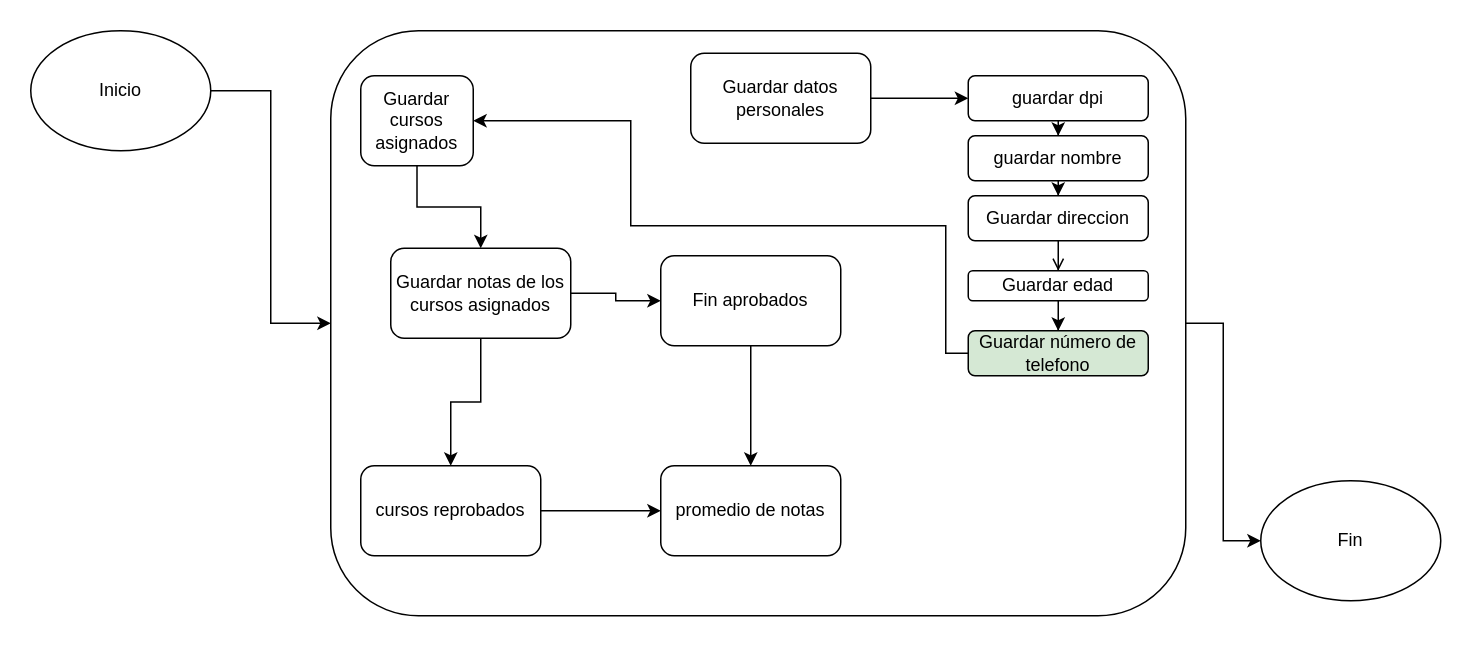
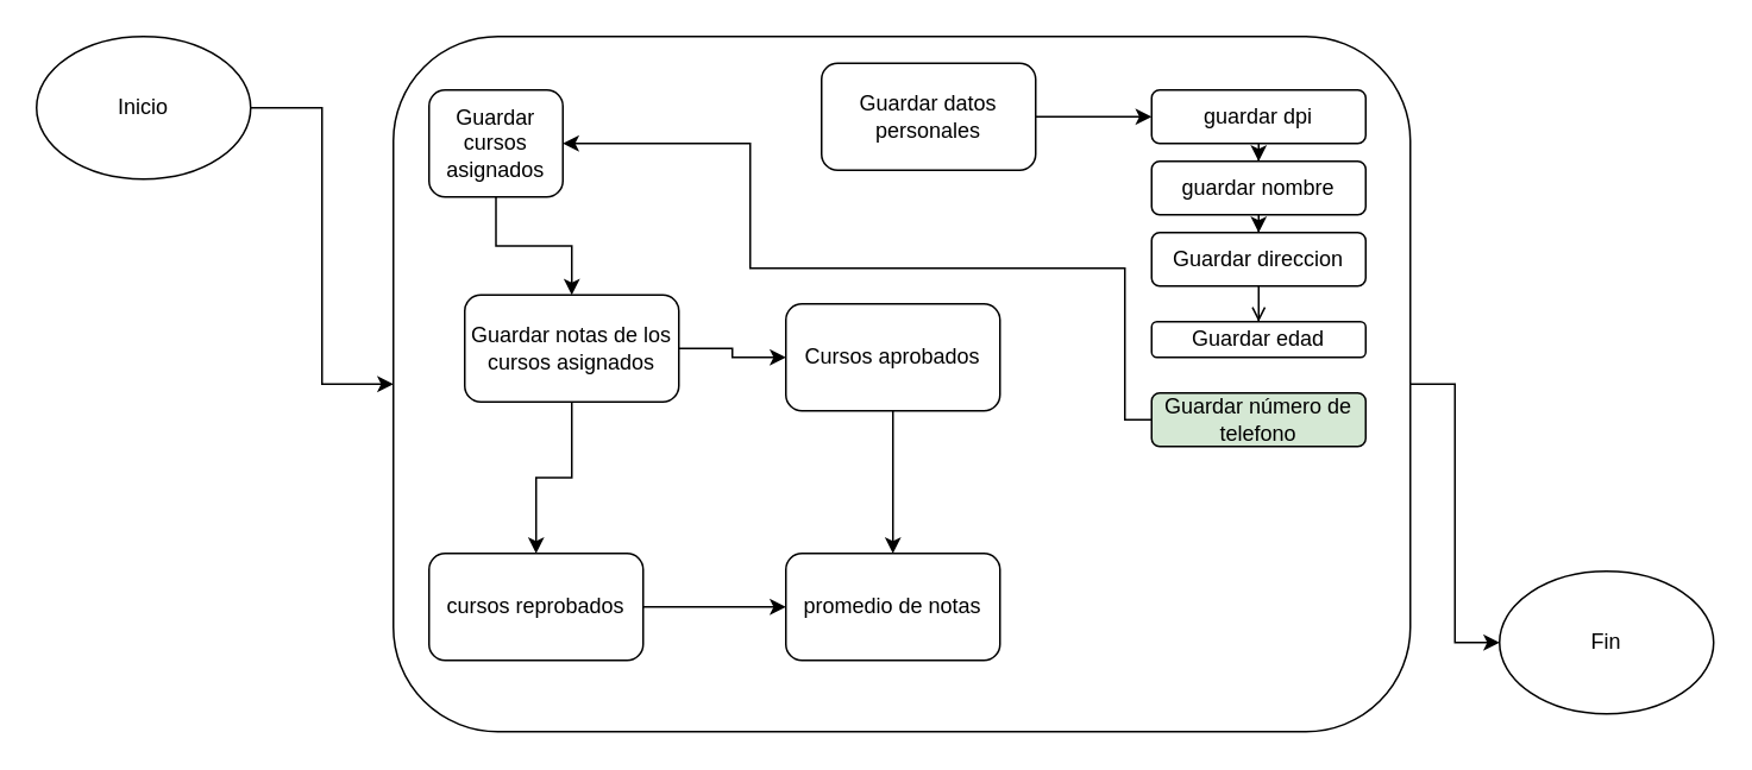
- <mxCell id="14" value="Fin aprobados" style="whiteSpace=wrap;html=1;rounded=1;" vertex="1" parent="1"><mxGeometry x="440" y="170" width="120" height="60" as="geometry" /></mxCell>
+ <mxCell id="14" value="Cursos aprobados" style="whiteSpace=wrap;html=1;rounded=1;" vertex="1" parent="1"><mxGeometry x="440" y="170" width="120" height="60" as="geometry" /></mxCell>
- <mxCell id="24" value="" style="edgeStyle=orthogonalEdgeStyle;rounded=0;orthogonalLoop=1;jettySize=auto;html=1;" edge="1" parent="1" source="25" target="27"><mxGeometry relative="1" as="geometry" /></mxCell>
